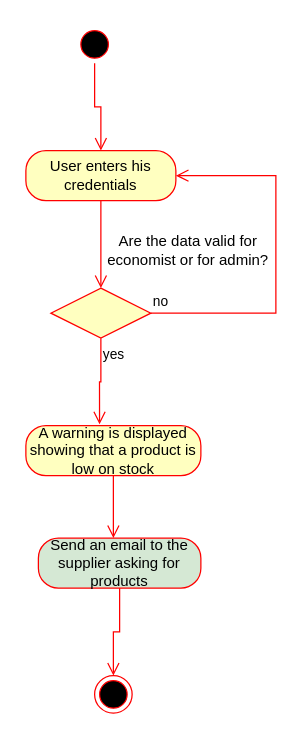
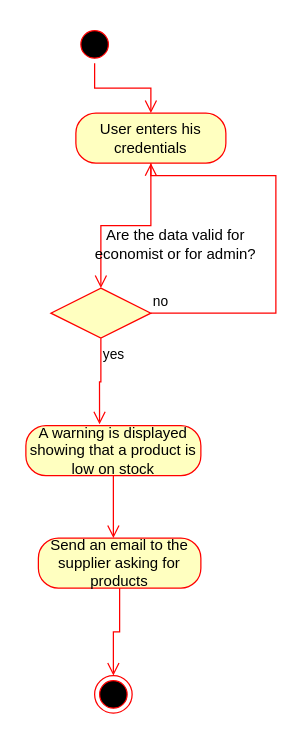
- <mxCell id="4" value="User enters his credentials" style="rounded=1;whiteSpace=wrap;html=1;arcSize=40;fontColor=#000000;fillColor=#ffffc0;strokeColor=#ff0000;" vertex="1" parent="1"><mxGeometry x="20" y="120" width="120" height="40" as="geometry" /></mxCell>
+ <mxCell id="4" value="User enters his credentials" style="rounded=1;whiteSpace=wrap;html=1;arcSize=40;fontColor=#000000;fillColor=#ffffc0;strokeColor=#ff0000;" vertex="1" parent="1"><mxGeometry x="60" y="90" width="120" height="40" as="geometry" /></mxCell>
- <mxCell id="9" value="Are the data valid for economist or for admin?" style="text;html=1;strokeColor=none;fillColor=none;align=center;verticalAlign=middle;whiteSpace=wrap;rounded=0;" vertex="1" parent="1"><mxGeometry x="80" y="185" width="140" height="30" as="geometry" /></mxCell>
+ <mxCell id="9" value="Are the data valid for economist or for admin?" style="text;html=1;strokeColor=none;fillColor=none;align=center;verticalAlign=middle;whiteSpace=wrap;rounded=0;" vertex="1" parent="1"><mxGeometry x="70" y="180" width="140" height="30" as="geometry" /></mxCell>
- <mxCell id="12" value="Send an email to the supplier asking for products" style="rounded=1;whiteSpace=wrap;html=1;arcSize=40;fontColor=#000000;fillColor=#d5e8d4;strokeColor=#ff0000;" vertex="1" parent="1"><mxGeometry x="30" y="430" width="130" height="40" as="geometry" /></mxCell>
+ <mxCell id="12" value="Send an email to the supplier asking for products" style="rounded=1;whiteSpace=wrap;html=1;arcSize=40;fontColor=#000000;fillColor=#ffffc0;strokeColor=#ff0000;" vertex="1" parent="1"><mxGeometry x="30" y="430" width="130" height="40" as="geometry" /></mxCell>
